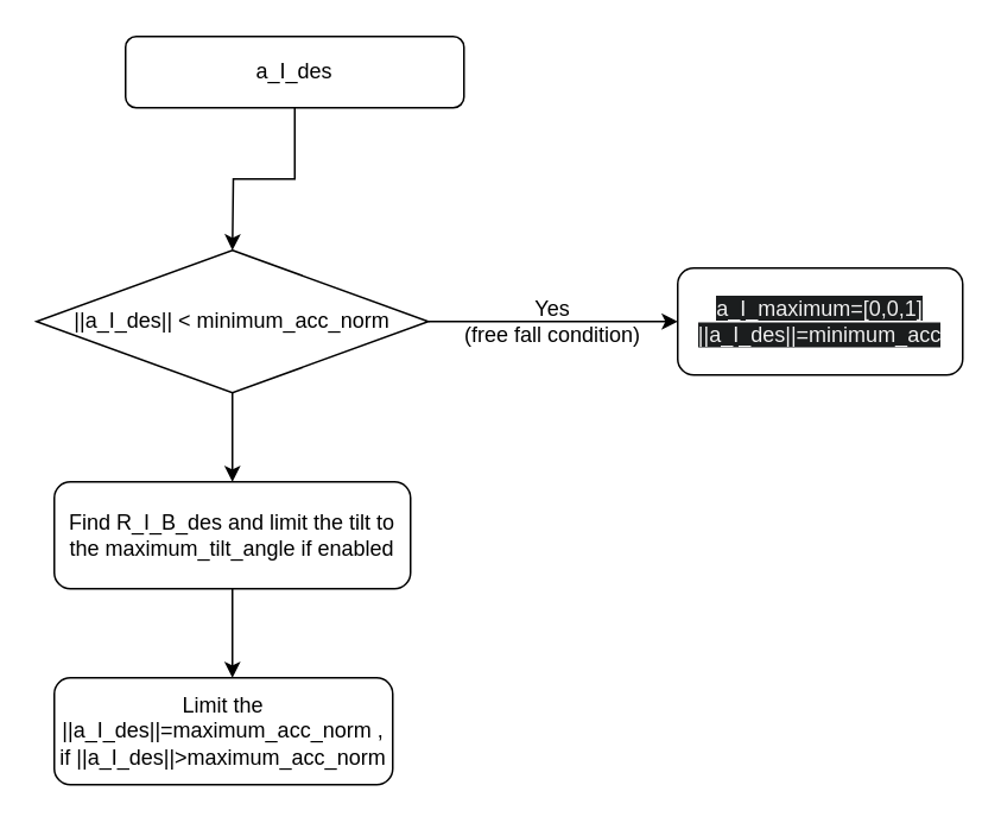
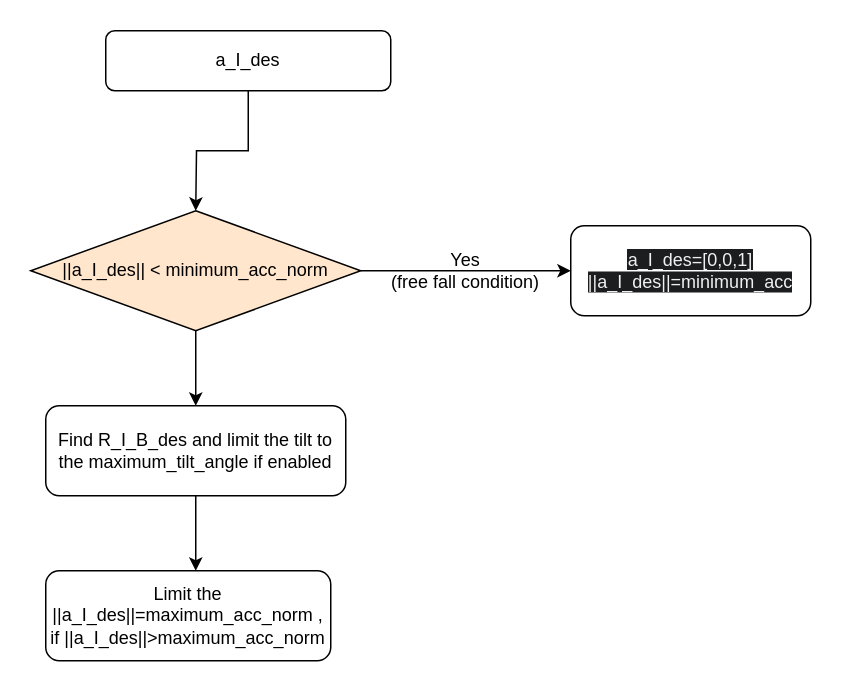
- <mxCell id="6" value="||a_I_des|| &amp;lt; minimum_acc_norm" style="rhombus;whiteSpace=wrap;html=1;" vertex="1" parent="1"><mxGeometry x="20" y="140" width="220" height="80" as="geometry" /></mxCell>
+ <mxCell id="6" value="||a_I_des|| &amp;lt; minimum_acc_norm" style="rhombus;whiteSpace=wrap;html=1;fillColor=#ffe6cc;" vertex="1" parent="1"><mxGeometry x="20" y="140" width="220" height="80" as="geometry" /></mxCell>
- <mxCell id="7" value="&lt;span style=&quot;forced-color-adjust: none; border-color: rgb(0, 0, 0); color: rgb(240, 240, 240); font-family: Helvetica; font-size: 12px; font-style: normal; font-variant-ligatures: normal; font-variant-caps: normal; font-weight: 400; letter-spacing: normal; orphans: 2; text-indent: 0px; text-transform: none; widows: 2; word-spacing: 0px; -webkit-text-stroke-width: 0px; white-space: normal; text-decoration-thickness: initial; text-decoration-style: initial; text-decoration-color: initial; text-align: center; background-color: rgb(27, 29, 30); float: none; display: inline !important;&quot;&gt;a_I_maximum=[0,0,1]&lt;br style=&quot;forced-color-adjust: none; border-color: rgb(0, 0, 0);&quot;&gt;||&lt;/span&gt;&lt;span style=&quot;forced-color-adjust: none; border-color: rgb(0, 0, 0); color: rgb(240, 240, 240); font-family: Helvetica; font-size: 12px; font-style: normal; font-variant-ligatures: normal; font-variant-caps: normal; font-weight: 400; letter-spacing: normal; orphans: 2; text-indent: 0px; text-transform: none; widows: 2; word-spacing: 0px; -webkit-text-stroke-width: 0px; white-space: normal; background-color: rgb(27, 29, 30); text-decoration-thickness: initial; text-decoration-style: initial; text-decoration-color: initial; text-align: center;&quot;&gt;a_I_des||=&lt;/span&gt;&lt;span style=&quot;forced-color-adjust: none; border-color: rgb(0, 0, 0); color: rgb(240, 240, 240); font-family: Helvetica; font-size: 12px; font-style: normal; font-variant-ligatures: normal; font-variant-caps: normal; font-weight: 400; letter-spacing: normal; orphans: 2; text-indent: 0px; text-transform: none; widows: 2; word-spacing: 0px; -webkit-text-stroke-width: 0px; white-space: normal; background-color: rgb(27, 29, 30); text-decoration-thickness: initial; text-decoration-style: initial; text-decoration-color: initial; text-align: center;&quot;&gt;minimum_acc&lt;/span&gt;" style="rounded=1;whiteSpace=wrap;html=1;" vertex="1" parent="1"><mxGeometry x="380" y="150" width="160" height="60" as="geometry" /></mxCell>
+ <mxCell id="7" value="&lt;span style=&quot;forced-color-adjust: none; border-color: rgb(0, 0, 0); color: rgb(240, 240, 240); font-family: Helvetica; font-size: 12px; font-style: normal; font-variant-ligatures: normal; font-variant-caps: normal; font-weight: 400; letter-spacing: normal; orphans: 2; text-indent: 0px; text-transform: none; widows: 2; word-spacing: 0px; -webkit-text-stroke-width: 0px; white-space: normal; text-decoration-thickness: initial; text-decoration-style: initial; text-decoration-color: initial; text-align: center; background-color: rgb(27, 29, 30); float: none; display: inline !important;&quot;&gt;a_I_des=[0,0,1]&lt;br style=&quot;forced-color-adjust: none; border-color: rgb(0, 0, 0);&quot;&gt;||&lt;/span&gt;&lt;span style=&quot;forced-color-adjust: none; border-color: rgb(0, 0, 0); color: rgb(240, 240, 240); font-family: Helvetica; font-size: 12px; font-style: normal; font-variant-ligatures: normal; font-variant-caps: normal; font-weight: 400; letter-spacing: normal; orphans: 2; text-indent: 0px; text-transform: none; widows: 2; word-spacing: 0px; -webkit-text-stroke-width: 0px; white-space: normal; background-color: rgb(27, 29, 30); text-decoration-thickness: initial; text-decoration-style: initial; text-decoration-color: initial; text-align: center;&quot;&gt;a_I_des||=&lt;/span&gt;&lt;span style=&quot;forced-color-adjust: none; border-color: rgb(0, 0, 0); color: rgb(240, 240, 240); font-family: Helvetica; font-size: 12px; font-style: normal; font-variant-ligatures: normal; font-variant-caps: normal; font-weight: 400; letter-spacing: normal; orphans: 2; text-indent: 0px; text-transform: none; widows: 2; word-spacing: 0px; -webkit-text-stroke-width: 0px; white-space: normal; background-color: rgb(27, 29, 30); text-decoration-thickness: initial; text-decoration-style: initial; text-decoration-color: initial; text-align: center;&quot;&gt;minimum_acc&lt;/span&gt;" style="rounded=1;whiteSpace=wrap;html=1;" vertex="1" parent="1"><mxGeometry x="380" y="150" width="160" height="60" as="geometry" /></mxCell>
